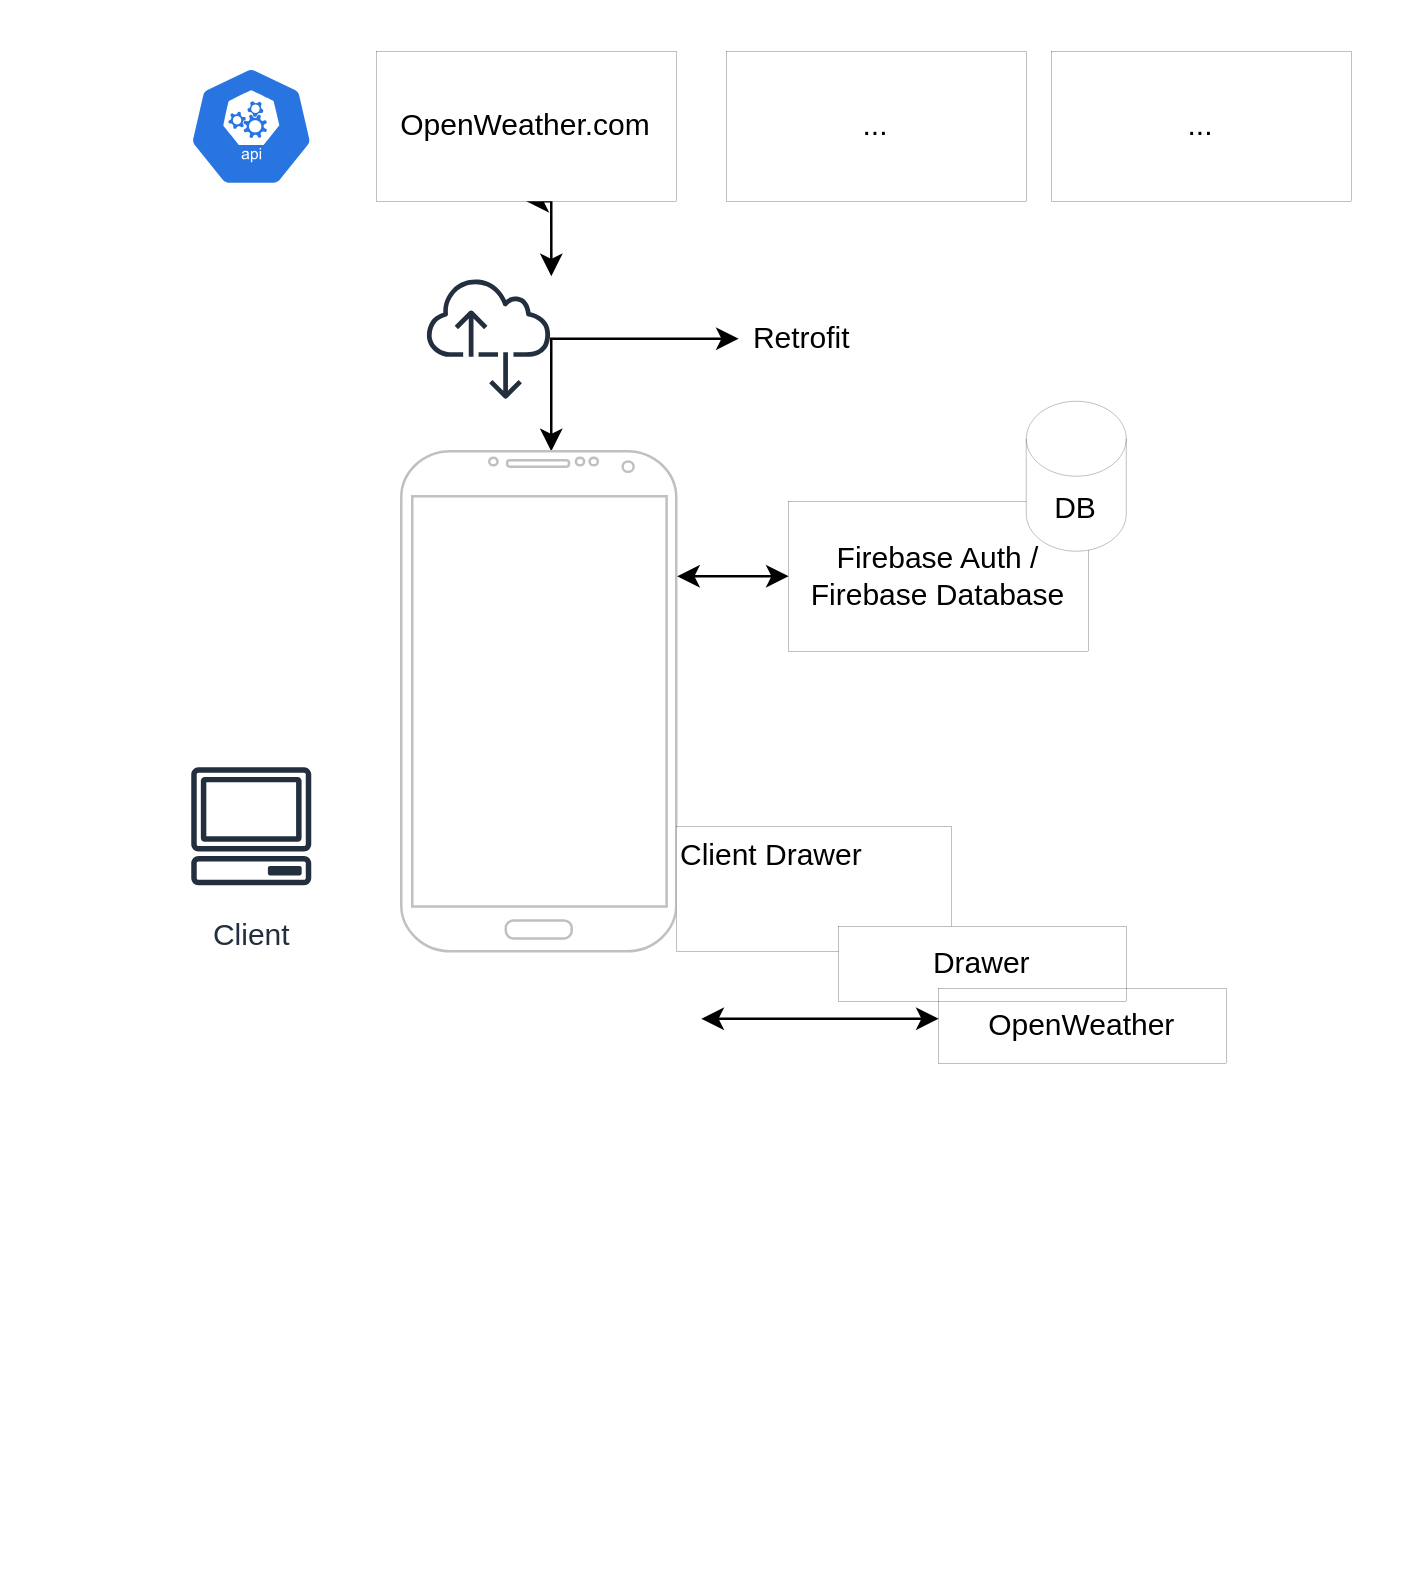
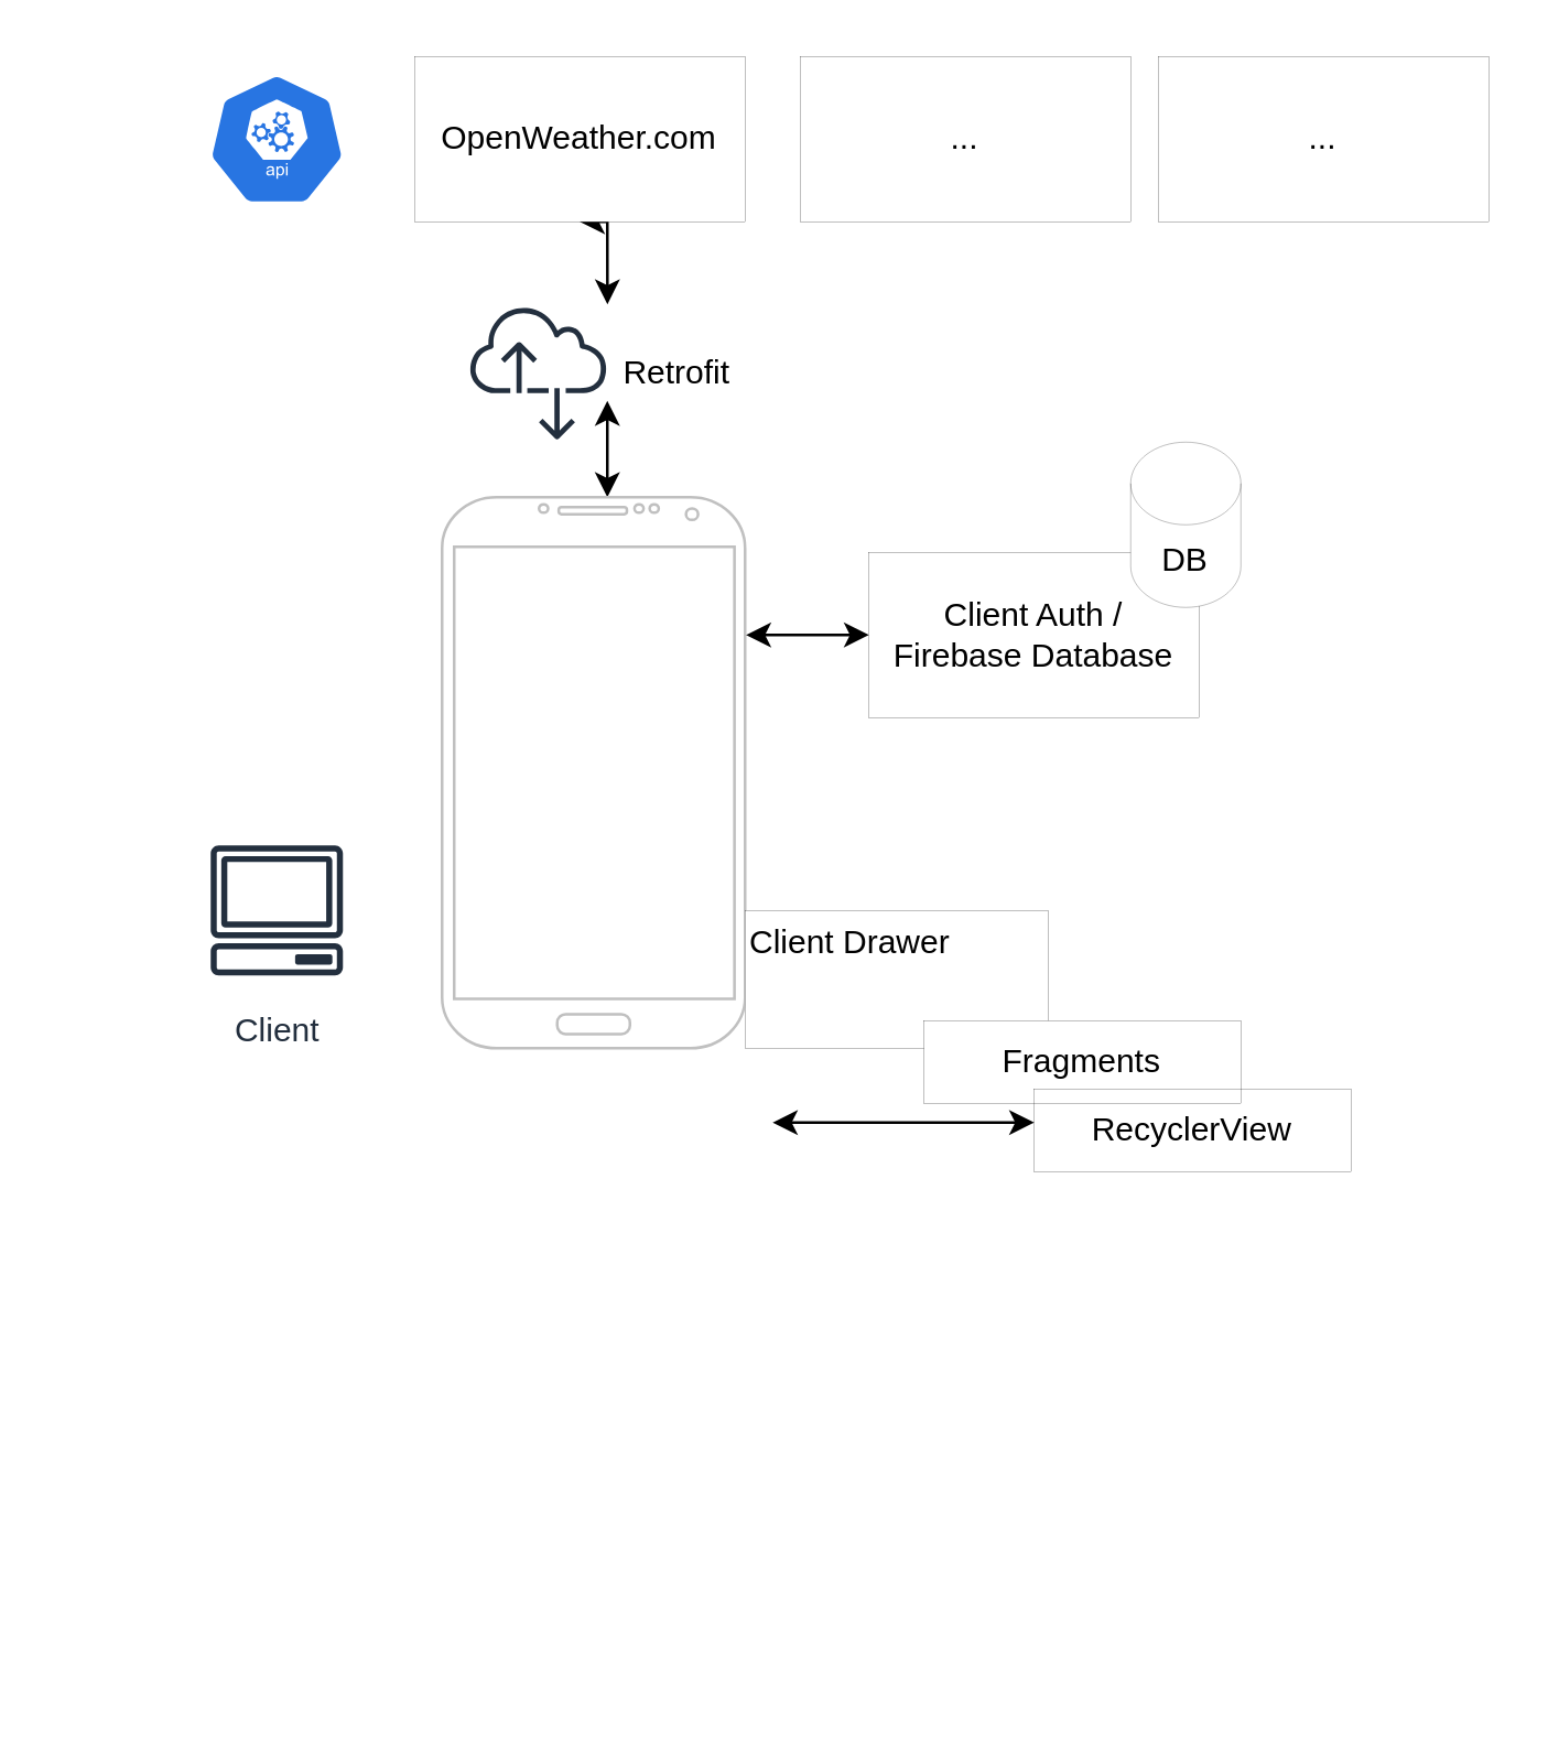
- <mxCell id="14" value="Retrofit" style="text;html=1;align=center;verticalAlign=middle;resizable=0;points=[];autosize=1;strokeColor=none;" vertex="1" parent="1"><mxGeometry x="295" y="125" width="50" height="20" as="geometry" /></mxCell>
+ <mxCell id="14" value="Retrofit" style="text;html=1;align=center;verticalAlign=middle;resizable=0;points=[];autosize=1;strokeColor=none;" vertex="1" parent="1"><mxGeometry x="220" y="125" width="50" height="20" as="geometry" /></mxCell>
- <mxCell id="16" value="Firebase Auth /&lt;br&gt;Firebase Database" style="rounded=0;whiteSpace=wrap;html=1;strokeWidth=0;" vertex="1" parent="1"><mxGeometry x="315" y="200" width="120" height="60" as="geometry" /></mxCell>
+ <mxCell id="16" value="Client Auth /&lt;br&gt;Firebase Database" style="rounded=0;whiteSpace=wrap;html=1;strokeWidth=0;" vertex="1" parent="1"><mxGeometry x="315" y="200" width="120" height="60" as="geometry" /></mxCell>
- <mxCell id="6" value="Drawer" style="rounded=0;whiteSpace=wrap;html=1;strokeWidth=0;" vertex="1" parent="1"><mxGeometry x="335" y="370" width="115" height="30" as="geometry" /></mxCell>
+ <mxCell id="6" value="Fragments" style="rounded=0;whiteSpace=wrap;html=1;strokeWidth=0;" vertex="1" parent="1"><mxGeometry x="335" y="370" width="115" height="30" as="geometry" /></mxCell>
- <mxCell id="19" value="OpenWeather" style="rounded=0;whiteSpace=wrap;html=1;strokeWidth=0;fillColor=none;" vertex="1" parent="1"><mxGeometry x="375" y="395" width="115" height="30" as="geometry" /></mxCell>
+ <mxCell id="19" value="RecyclerView" style="rounded=0;whiteSpace=wrap;html=1;strokeWidth=0;fillColor=none;" vertex="1" parent="1"><mxGeometry x="375" y="395" width="115" height="30" as="geometry" /></mxCell>
